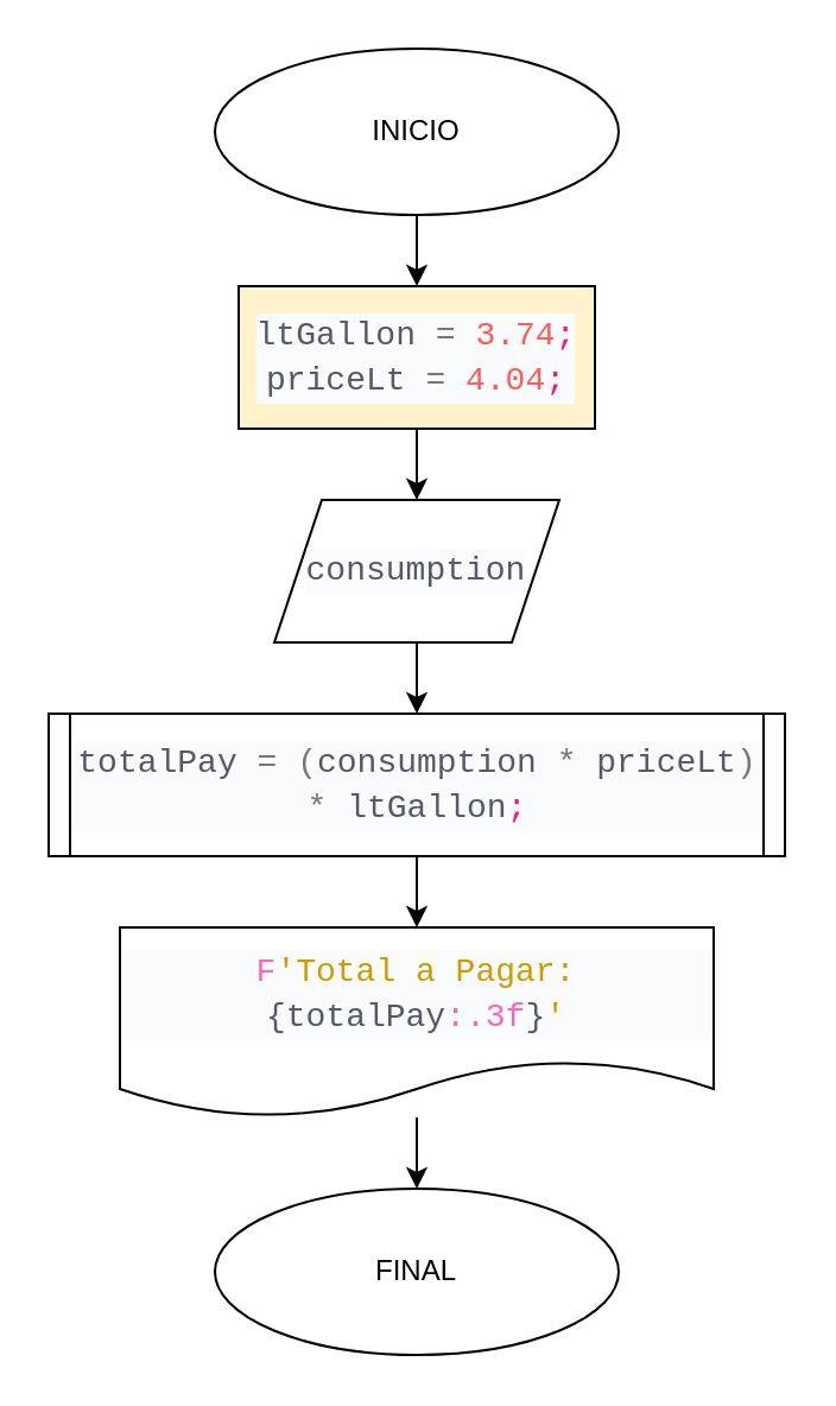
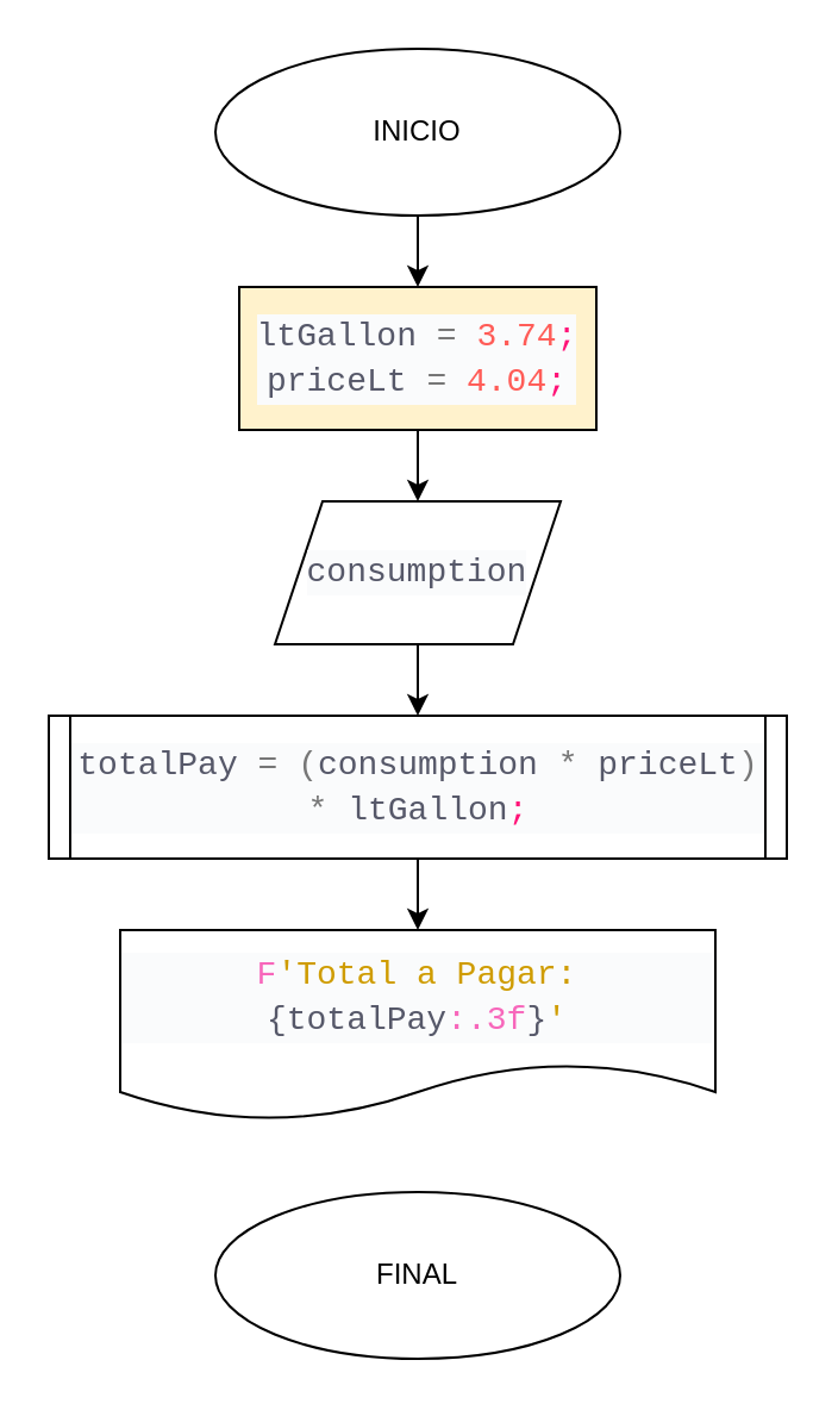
- <mxCell id="8" value="" style="edgeStyle=none;html=1;" edge="1" parent="1" source="9" target="10"><mxGeometry relative="1" as="geometry" /></mxCell>
